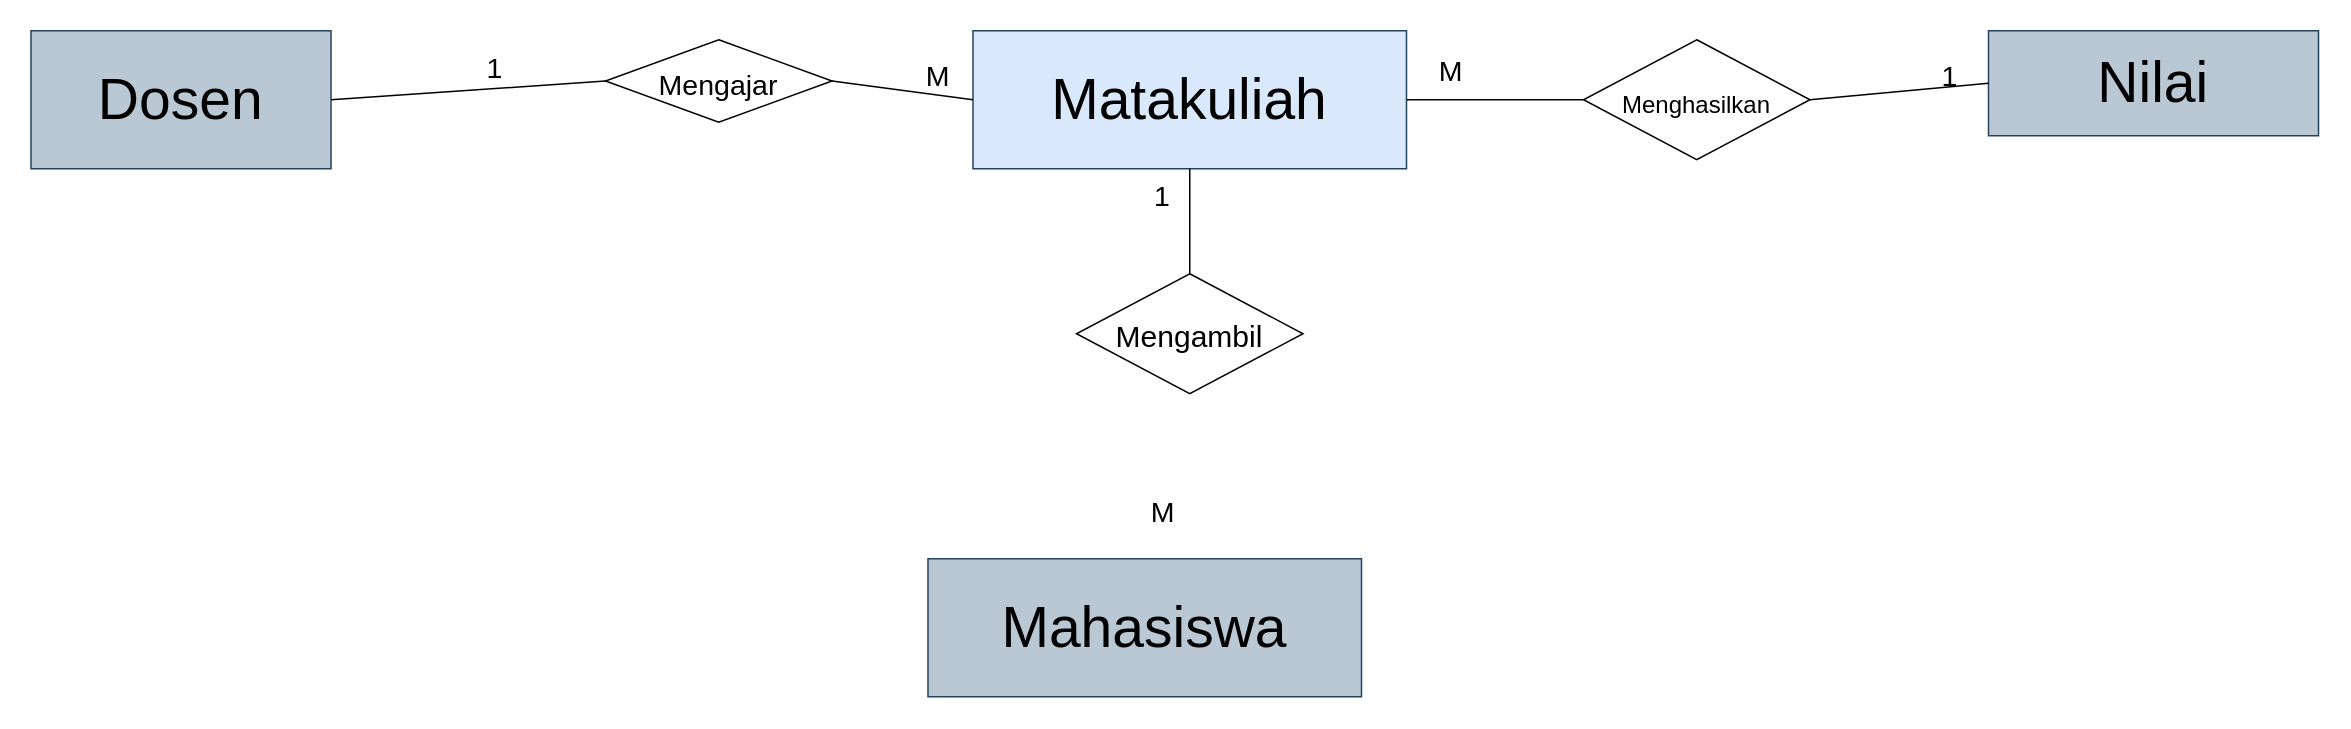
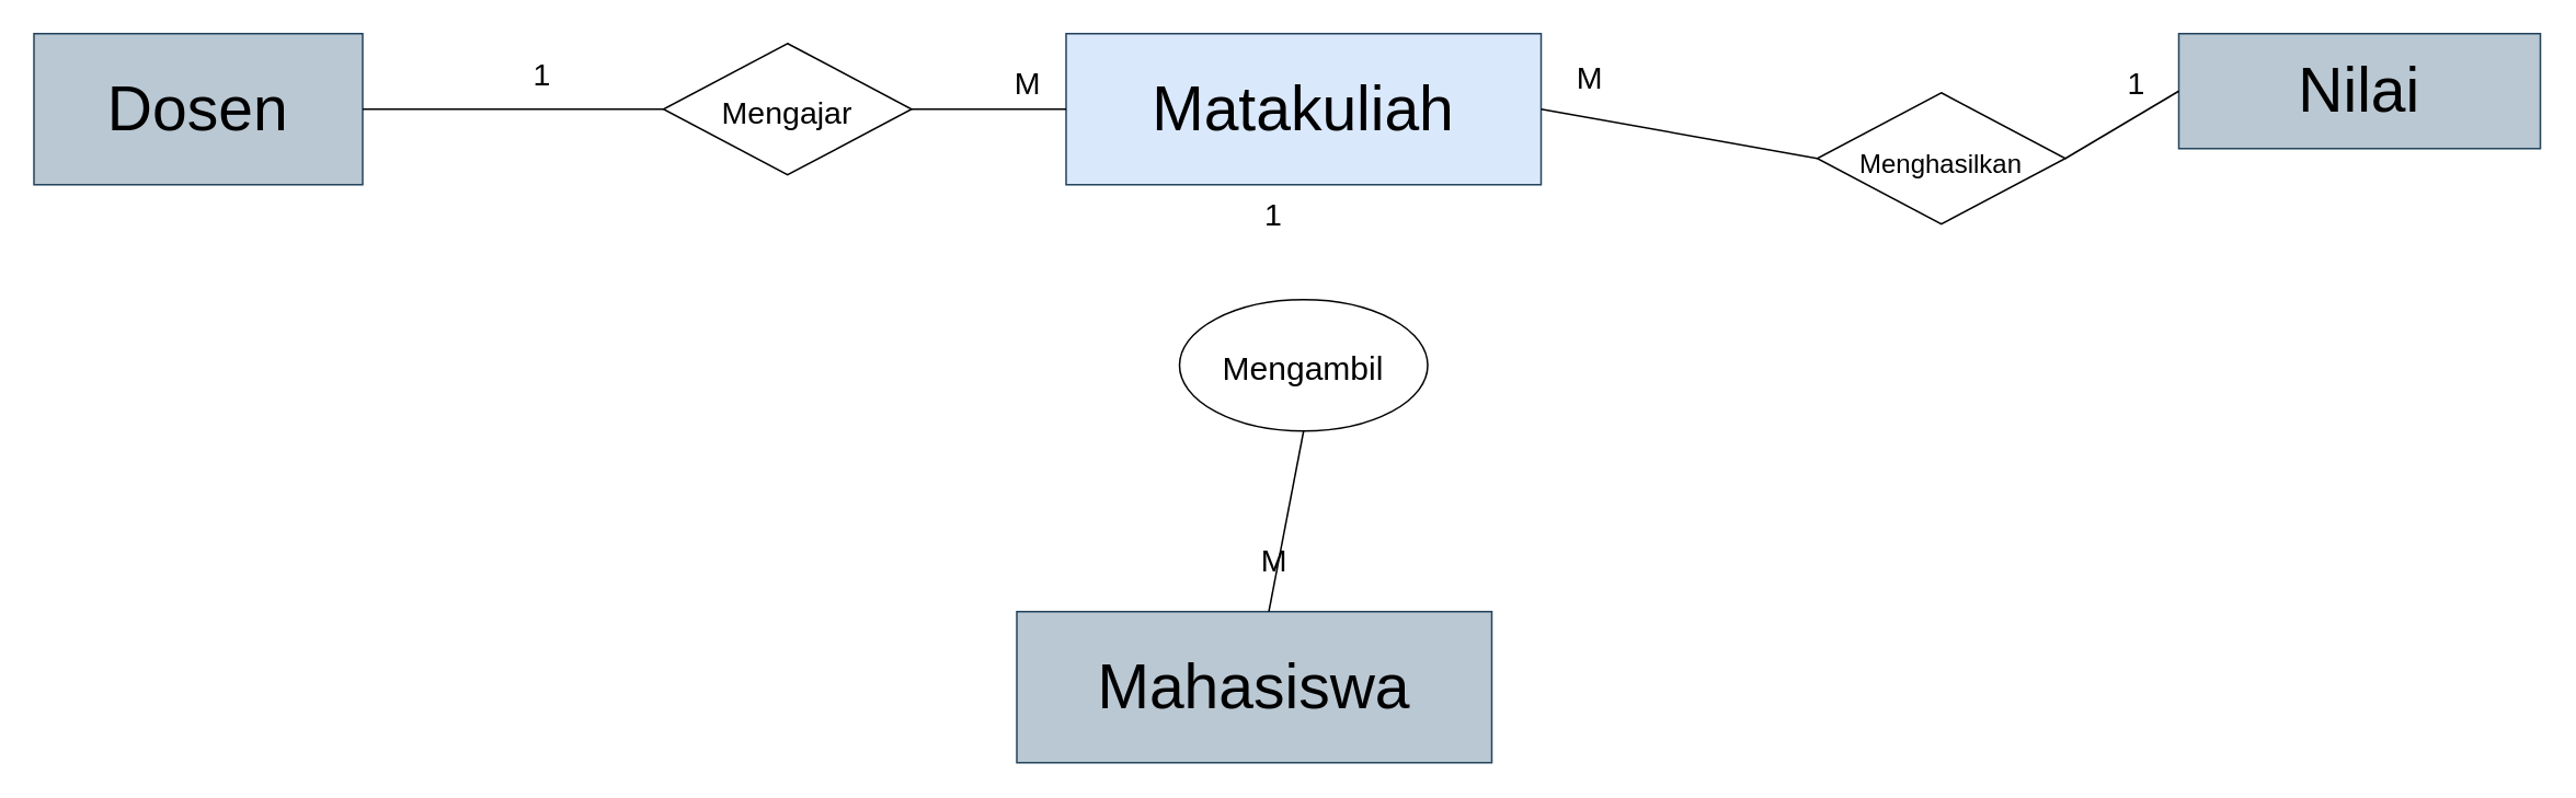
- <mxCell id="6" value="&lt;font style=&quot;font-size: 19px;&quot;&gt;Mengajar&lt;/font&gt;" style="rhombus;whiteSpace=wrap;html=1;strokeColor=#000000;fontSize=26;fontColor=#000000;fillColor=none;" vertex="1" parent="1"><mxGeometry x="403" y="26" width="151" height="55" as="geometry" /></mxCell>
+ <mxCell id="6" value="&lt;font style=&quot;font-size: 19px;&quot;&gt;Mengajar&lt;/font&gt;" style="rhombus;whiteSpace=wrap;html=1;strokeColor=#000000;fontSize=26;fontColor=#000000;fillColor=none;" vertex="1" parent="1"><mxGeometry x="403" y="26" width="151" height="80" as="geometry" /></mxCell>
- <mxCell id="7" value="&lt;font style=&quot;font-size: 16px;&quot;&gt;Menghasilkan&lt;/font&gt;" style="rhombus;whiteSpace=wrap;html=1;strokeColor=#000000;fontSize=26;fontColor=#000000;fillColor=none;" vertex="1" parent="1"><mxGeometry x="1055" y="26" width="151" height="80" as="geometry" /></mxCell>
+ <mxCell id="7" value="&lt;font style=&quot;font-size: 16px;&quot;&gt;Menghasilkan&lt;/font&gt;" style="rhombus;whiteSpace=wrap;html=1;strokeColor=#000000;fontSize=26;fontColor=#000000;fillColor=none;" vertex="1" parent="1"><mxGeometry x="1105" y="56" width="151" height="80" as="geometry" /></mxCell>
- <mxCell id="13" value="" style="endArrow=none;html=1;strokeColor=#000000;fontSize=19;fontColor=#000000;entryX=0.5;entryY=1;entryDx=0;entryDy=0;exitX=0.5;exitY=0;exitDx=0;exitDy=0;" edge="1" parent="1" source="8" target="4"><mxGeometry width="50" height="50" relative="1" as="geometry"><mxPoint x="829" y="278" as="sourcePoint" /><mxPoint x="879" y="228" as="targetPoint" /></mxGeometry></mxCell>
- <mxCell id="8" value="&lt;font style=&quot;font-size: 20px;&quot;&gt;Mengambil&lt;/font&gt;" style="rhombus;whiteSpace=wrap;html=1;strokeColor=#000000;fontSize=26;fontColor=#000000;fillColor=none;" vertex="1" parent="1"><mxGeometry x="717" y="182" width="151" height="80" as="geometry" /></mxCell>
+ <mxCell id="8" value="&lt;font style=&quot;font-size: 20px;&quot;&gt;Mengambil&lt;/font&gt;" style="ellipse;whiteSpace=wrap;html=1;strokeColor=#000000;fontSize=26;fontColor=#000000;fillColor=none;" vertex="1" parent="1"><mxGeometry x="717" y="182" width="151" height="80" as="geometry" /></mxCell>
+ <mxCell id="14" value="" style="endArrow=none;html=1;strokeColor=#000000;fontSize=19;fontColor=#000000;exitX=0.5;exitY=1;exitDx=0;exitDy=0;" edge="1" parent="1" source="8" target="2"><mxGeometry width="50" height="50" relative="1" as="geometry"><mxPoint x="829" y="278" as="sourcePoint" /><mxPoint x="879" y="228" as="targetPoint" /></mxGeometry></mxCell>
